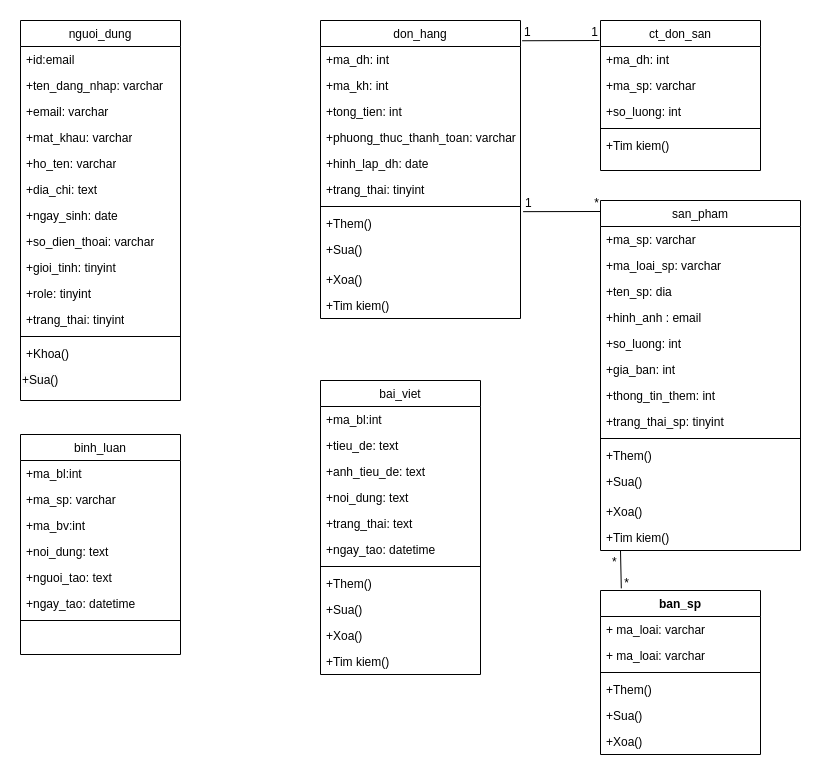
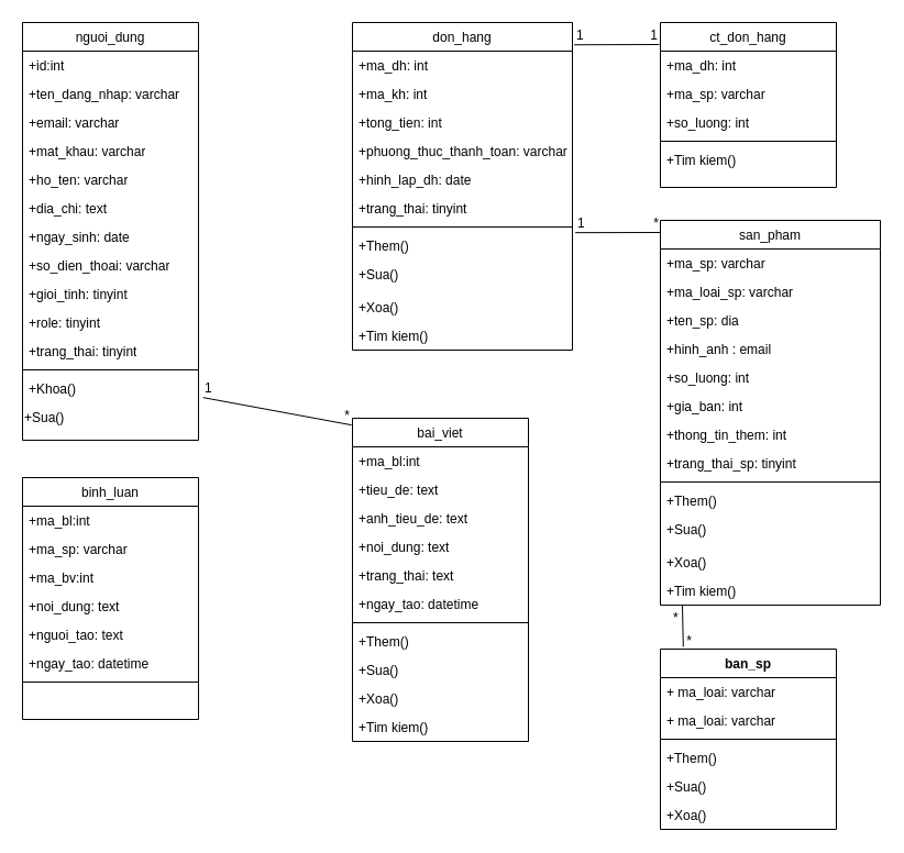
- <mxCell id="29" value="ct_don_san" style="swimlane;fontStyle=0;align=center;verticalAlign=top;childLayout=stackLayout;horizontal=1;startSize=26;horizontalStack=0;resizeParent=1;resizeLast=0;collapsible=1;marginBottom=0;rounded=0;shadow=0;strokeWidth=1;" parent="1" vertex="1"><mxGeometry x="600" y="20" width="160" height="150" as="geometry"><mxRectangle x="550" y="140" width="160" height="26" as="alternateBounds" /></mxGeometry></mxCell>
+ <mxCell id="29" value="ct_don_hang" style="swimlane;fontStyle=0;align=center;verticalAlign=top;childLayout=stackLayout;horizontal=1;startSize=26;horizontalStack=0;resizeParent=1;resizeLast=0;collapsible=1;marginBottom=0;rounded=0;shadow=0;strokeWidth=1;" parent="1" vertex="1"><mxGeometry x="600" y="20" width="160" height="150" as="geometry"><mxRectangle x="550" y="140" width="160" height="26" as="alternateBounds" /></mxGeometry></mxCell>
- <mxCell id="3" value="+id:email" style="text;align=left;verticalAlign=top;spacingLeft=4;spacingRight=4;overflow=hidden;rotatable=0;points=[[0,0.5],[1,0.5]];portConstraint=eastwest;" parent="2" vertex="1"><mxGeometry y="26" width="160" height="26" as="geometry" /></mxCell>
+ <mxCell id="3" value="+id:int" style="text;align=left;verticalAlign=top;spacingLeft=4;spacingRight=4;overflow=hidden;rotatable=0;points=[[0,0.5],[1,0.5]];portConstraint=eastwest;" parent="2" vertex="1"><mxGeometry y="26" width="160" height="26" as="geometry" /></mxCell>
+ <mxCell id="85" value="" style="endArrow=none;html=1;rounded=0;exitX=1.026;exitY=0.814;exitDx=0;exitDy=0;entryX=-0.005;entryY=0.021;entryDx=0;entryDy=0;entryPerimeter=0;exitPerimeter=0;" edge="1" parent="1" source="15" target="64"><mxGeometry relative="1" as="geometry"><mxPoint x="194" y="49" as="sourcePoint" /><mxPoint x="329" y="49" as="targetPoint" /></mxGeometry></mxCell>
+ <mxCell id="86" value="1" style="resizable=0;html=1;whiteSpace=wrap;align=left;verticalAlign=bottom;" connectable="0" vertex="1" parent="85"><mxGeometry x="-1" relative="1" as="geometry" /></mxCell>
+ <mxCell id="87" value="*" style="resizable=0;html=1;whiteSpace=wrap;align=right;verticalAlign=bottom;" connectable="0" vertex="1" parent="85"><mxGeometry x="1" relative="1" as="geometry" /></mxCell>
